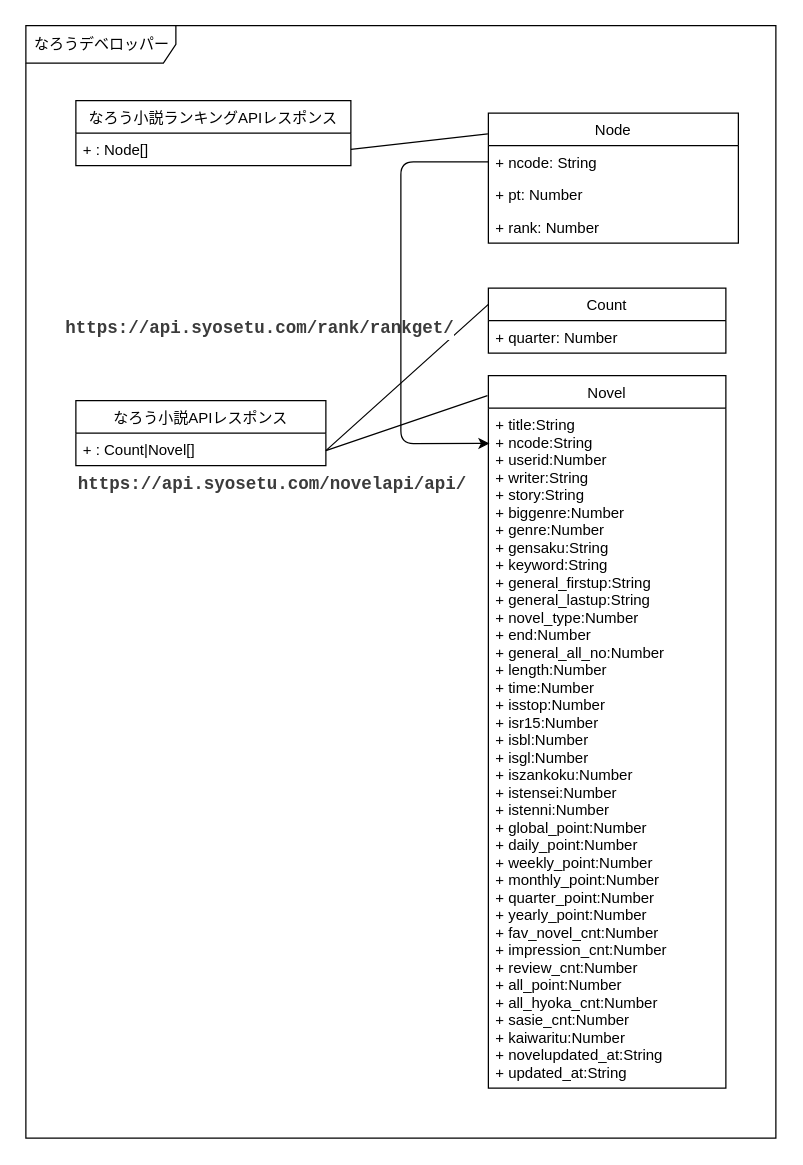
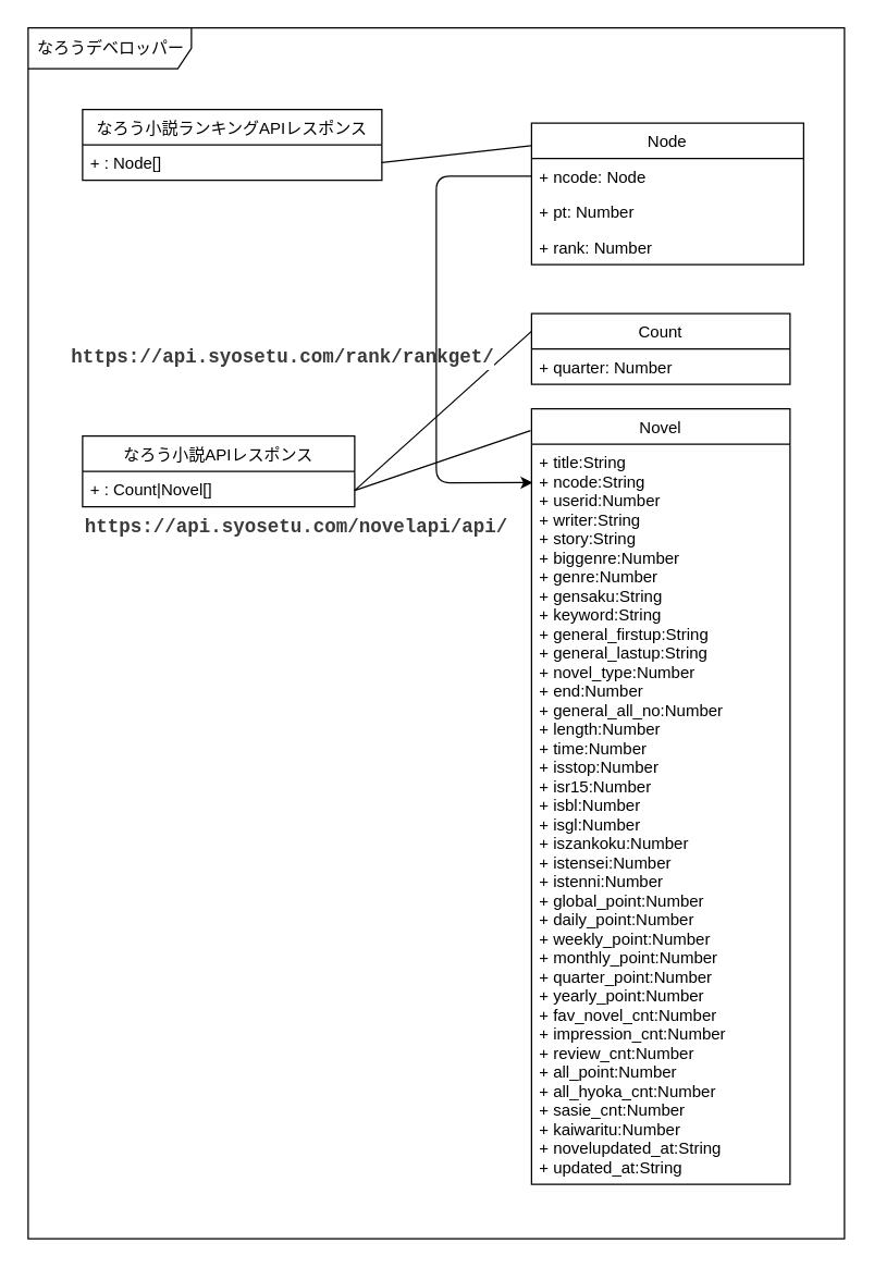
- <mxCell id="17" value="+ ncode: String" style="text;strokeColor=none;fillColor=none;align=left;verticalAlign=top;spacingLeft=4;spacingRight=4;overflow=hidden;rotatable=0;points=[[0,0.5],[1,0.5]];portConstraint=eastwest;" vertex="1" parent="16"><mxGeometry y="26" width="200" height="26" as="geometry" /></mxCell>
+ <mxCell id="17" value="+ ncode: Node" style="text;strokeColor=none;fillColor=none;align=left;verticalAlign=top;spacingLeft=4;spacingRight=4;overflow=hidden;rotatable=0;points=[[0,0.5],[1,0.5]];portConstraint=eastwest;" vertex="1" parent="16"><mxGeometry y="26" width="200" height="26" as="geometry" /></mxCell>
